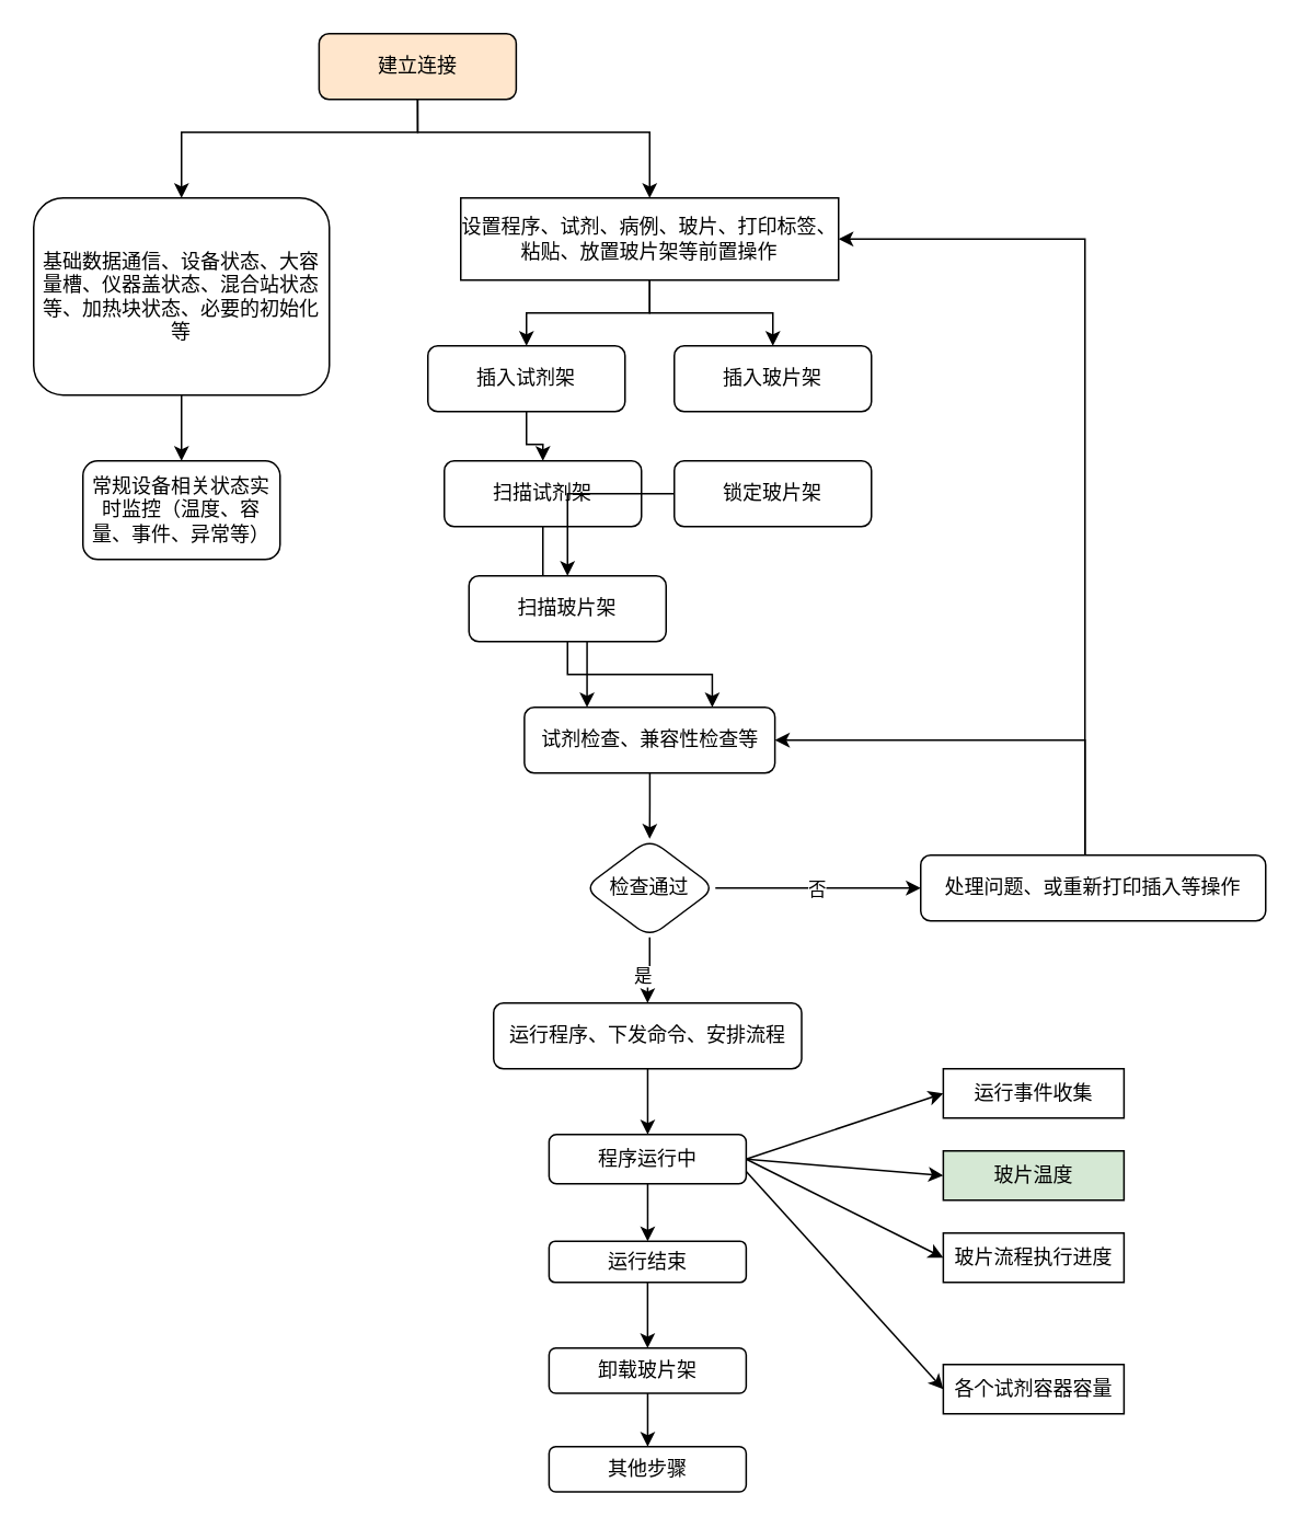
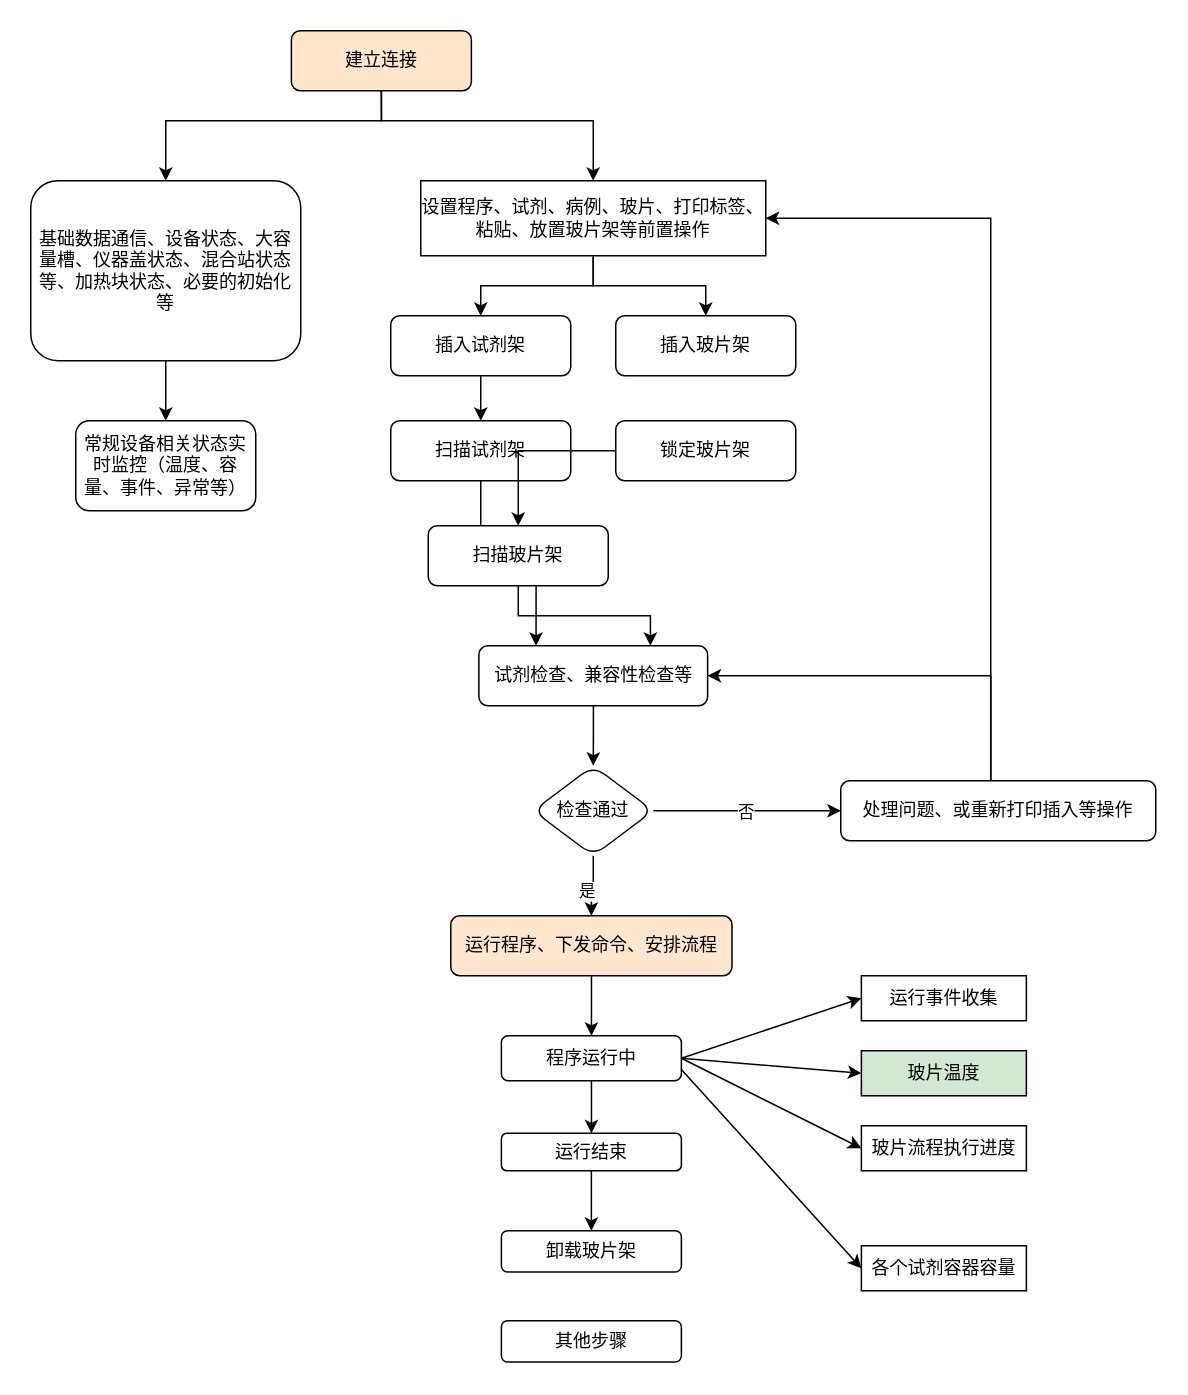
- <mxCell id="6" value="扫描试剂架" style="rounded=1;whiteSpace=wrap;html=1;fontSize=12;glass=0;strokeWidth=1;shadow=0;" parent="1" vertex="1"><mxGeometry x="270" y="280" width="120" height="40" as="geometry" /></mxCell>
+ <mxCell id="6" value="扫描试剂架" style="rounded=1;whiteSpace=wrap;html=1;fontSize=12;glass=0;strokeWidth=1;shadow=0;" parent="1" vertex="1"><mxGeometry x="260" y="280" width="120" height="40" as="geometry" /></mxCell>
- <mxCell id="15" value="运行程序、下发命令、安排流程" style="rounded=1;whiteSpace=wrap;html=1;fontSize=12;glass=0;strokeWidth=1;shadow=0;" vertex="1" parent="1"><mxGeometry x="300" y="610" width="187.5" height="40" as="geometry" /></mxCell>
+ <mxCell id="15" value="运行程序、下发命令、安排流程" style="rounded=1;whiteSpace=wrap;html=1;fontSize=12;glass=0;strokeWidth=1;shadow=0;fillColor=#ffe6cc;" vertex="1" parent="1"><mxGeometry x="300" y="610" width="187.5" height="40" as="geometry" /></mxCell>
- <mxCell id="38" value="" style="edgeStyle=orthogonalEdgeStyle;rounded=0;orthogonalLoop=1;jettySize=auto;html=1;" edge="1" parent="1" source="39" target="40"><mxGeometry relative="1" as="geometry" /></mxCell>
